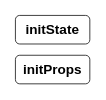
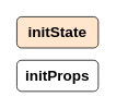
- <mxCell id="2" value="&lt;b&gt;&lt;font style=&quot;font-size: 18px;&quot;&gt;initState&lt;/font&gt;&lt;/b&gt;" style="rounded=1;whiteSpace=wrap;html=1;" parent="1" vertex="1"><mxGeometry x="20" y="20" width="99" height="38" as="geometry" /></mxCell>
+ <mxCell id="2" value="&lt;b&gt;&lt;font style=&quot;font-size: 18px;&quot;&gt;initState&lt;/font&gt;&lt;/b&gt;" style="rounded=1;whiteSpace=wrap;html=1;fillColor=#ffe6cc;" parent="1" vertex="1"><mxGeometry x="20" y="20" width="99" height="38" as="geometry" /></mxCell>
